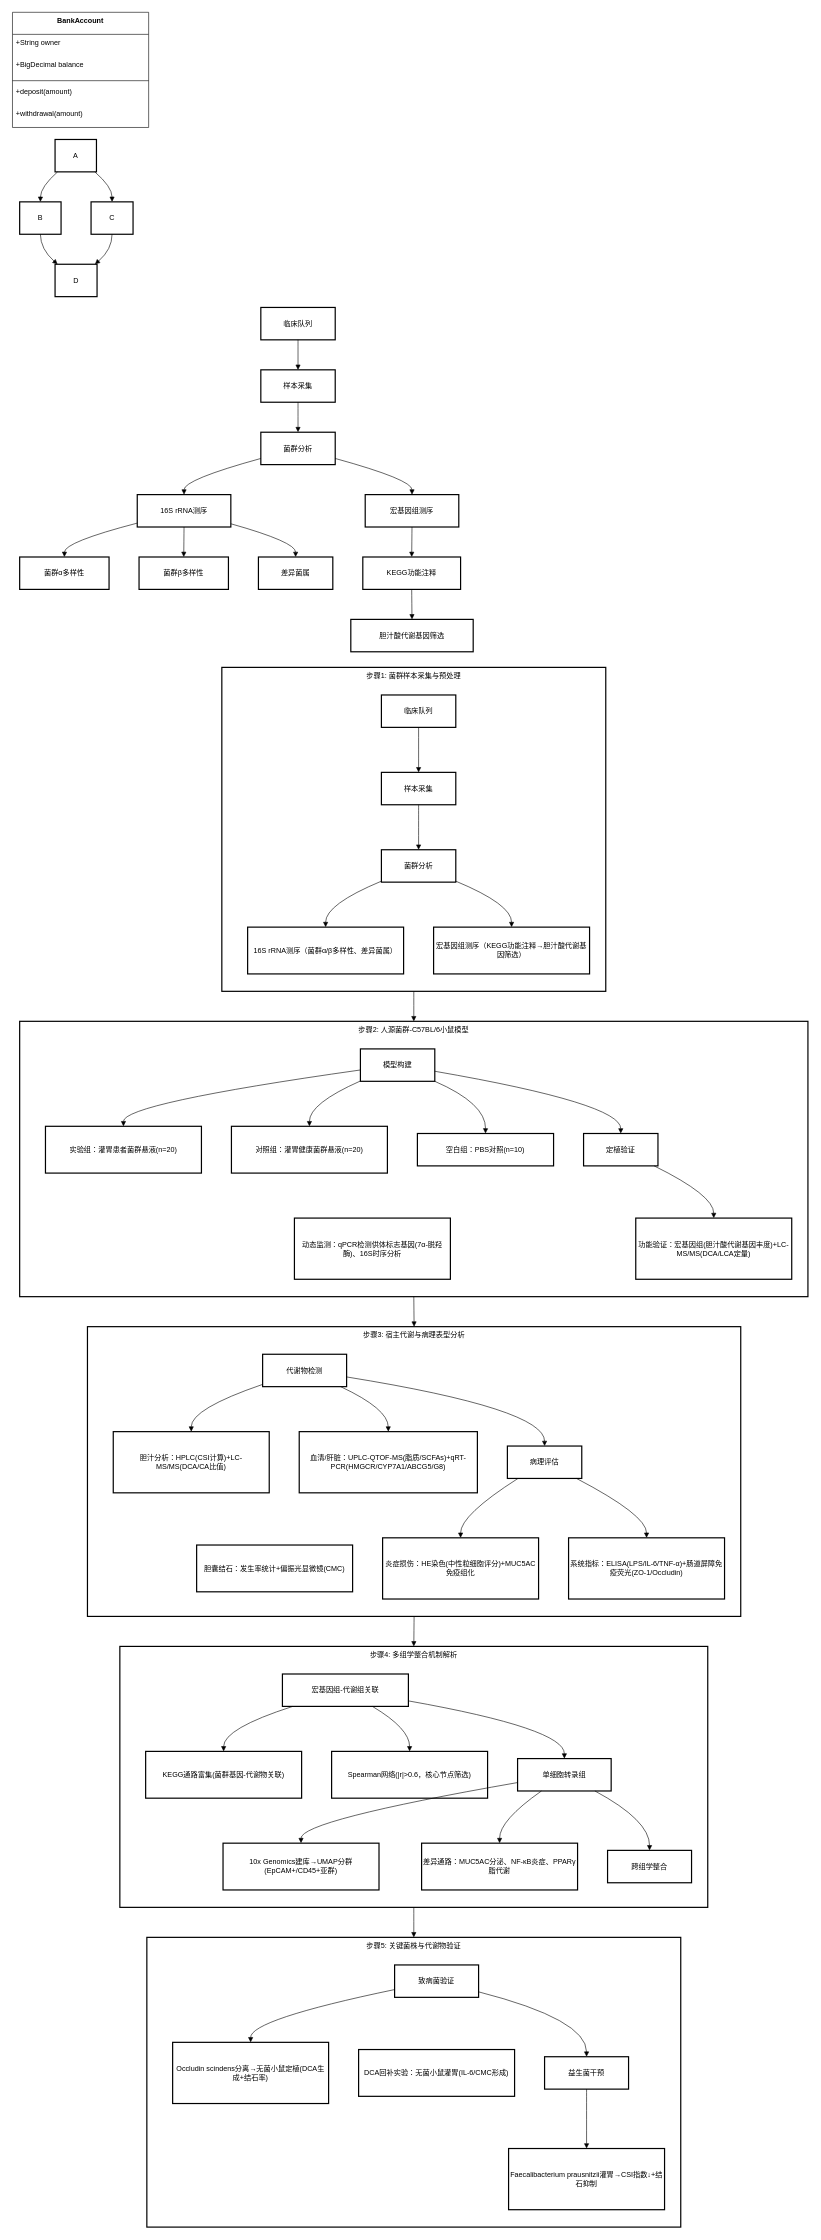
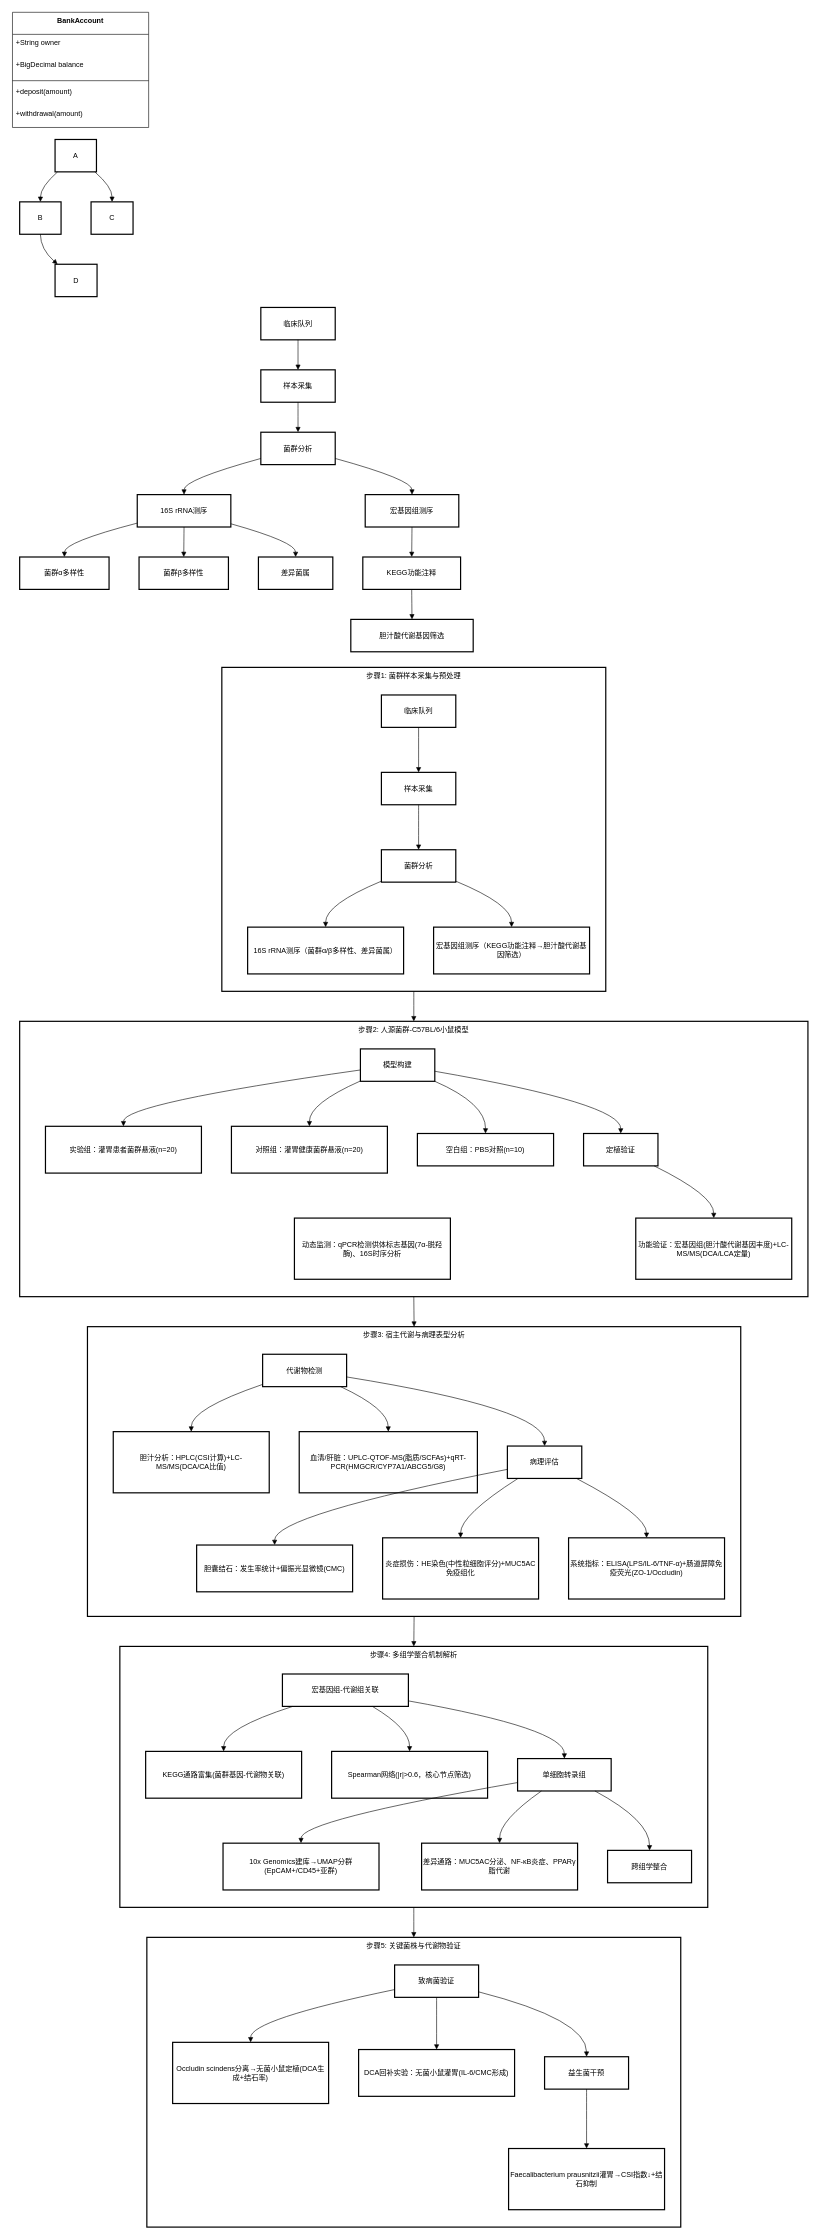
- <mxCell id="15" value="" style="curved=1;startArrow=none;endArrow=block;exitX=0.5;exitY=1;entryX=0.95;entryY=0;rounded=0;" edge="1" parent="1" source="10" target="11"><mxGeometry relative="1" as="geometry"><Array as="points"><mxPoint x="186" y="415" /></Array></mxGeometry></mxCell>
+ <mxCell id="69" value="" style="curved=1;startArrow=none;endArrow=block;exitX=0;exitY=0.72;entryX=0.5;entryY=-0.01;rounded=0;" edge="1" parent="58" source="62" target="63"><mxGeometry relative="1" as="geometry"><Array as="points"><mxPoint x="312" y="314" /></Array></mxGeometry></mxCell>
+ <mxCell id="93" value="" style="curved=1;startArrow=none;endArrow=block;exitX=0.5;exitY=0.99;entryX=0.5;entryY=-0.01;rounded=0;" edge="1" parent="86" source="87" target="89"><mxGeometry relative="1" as="geometry"><Array as="points" /></mxGeometry></mxCell>
